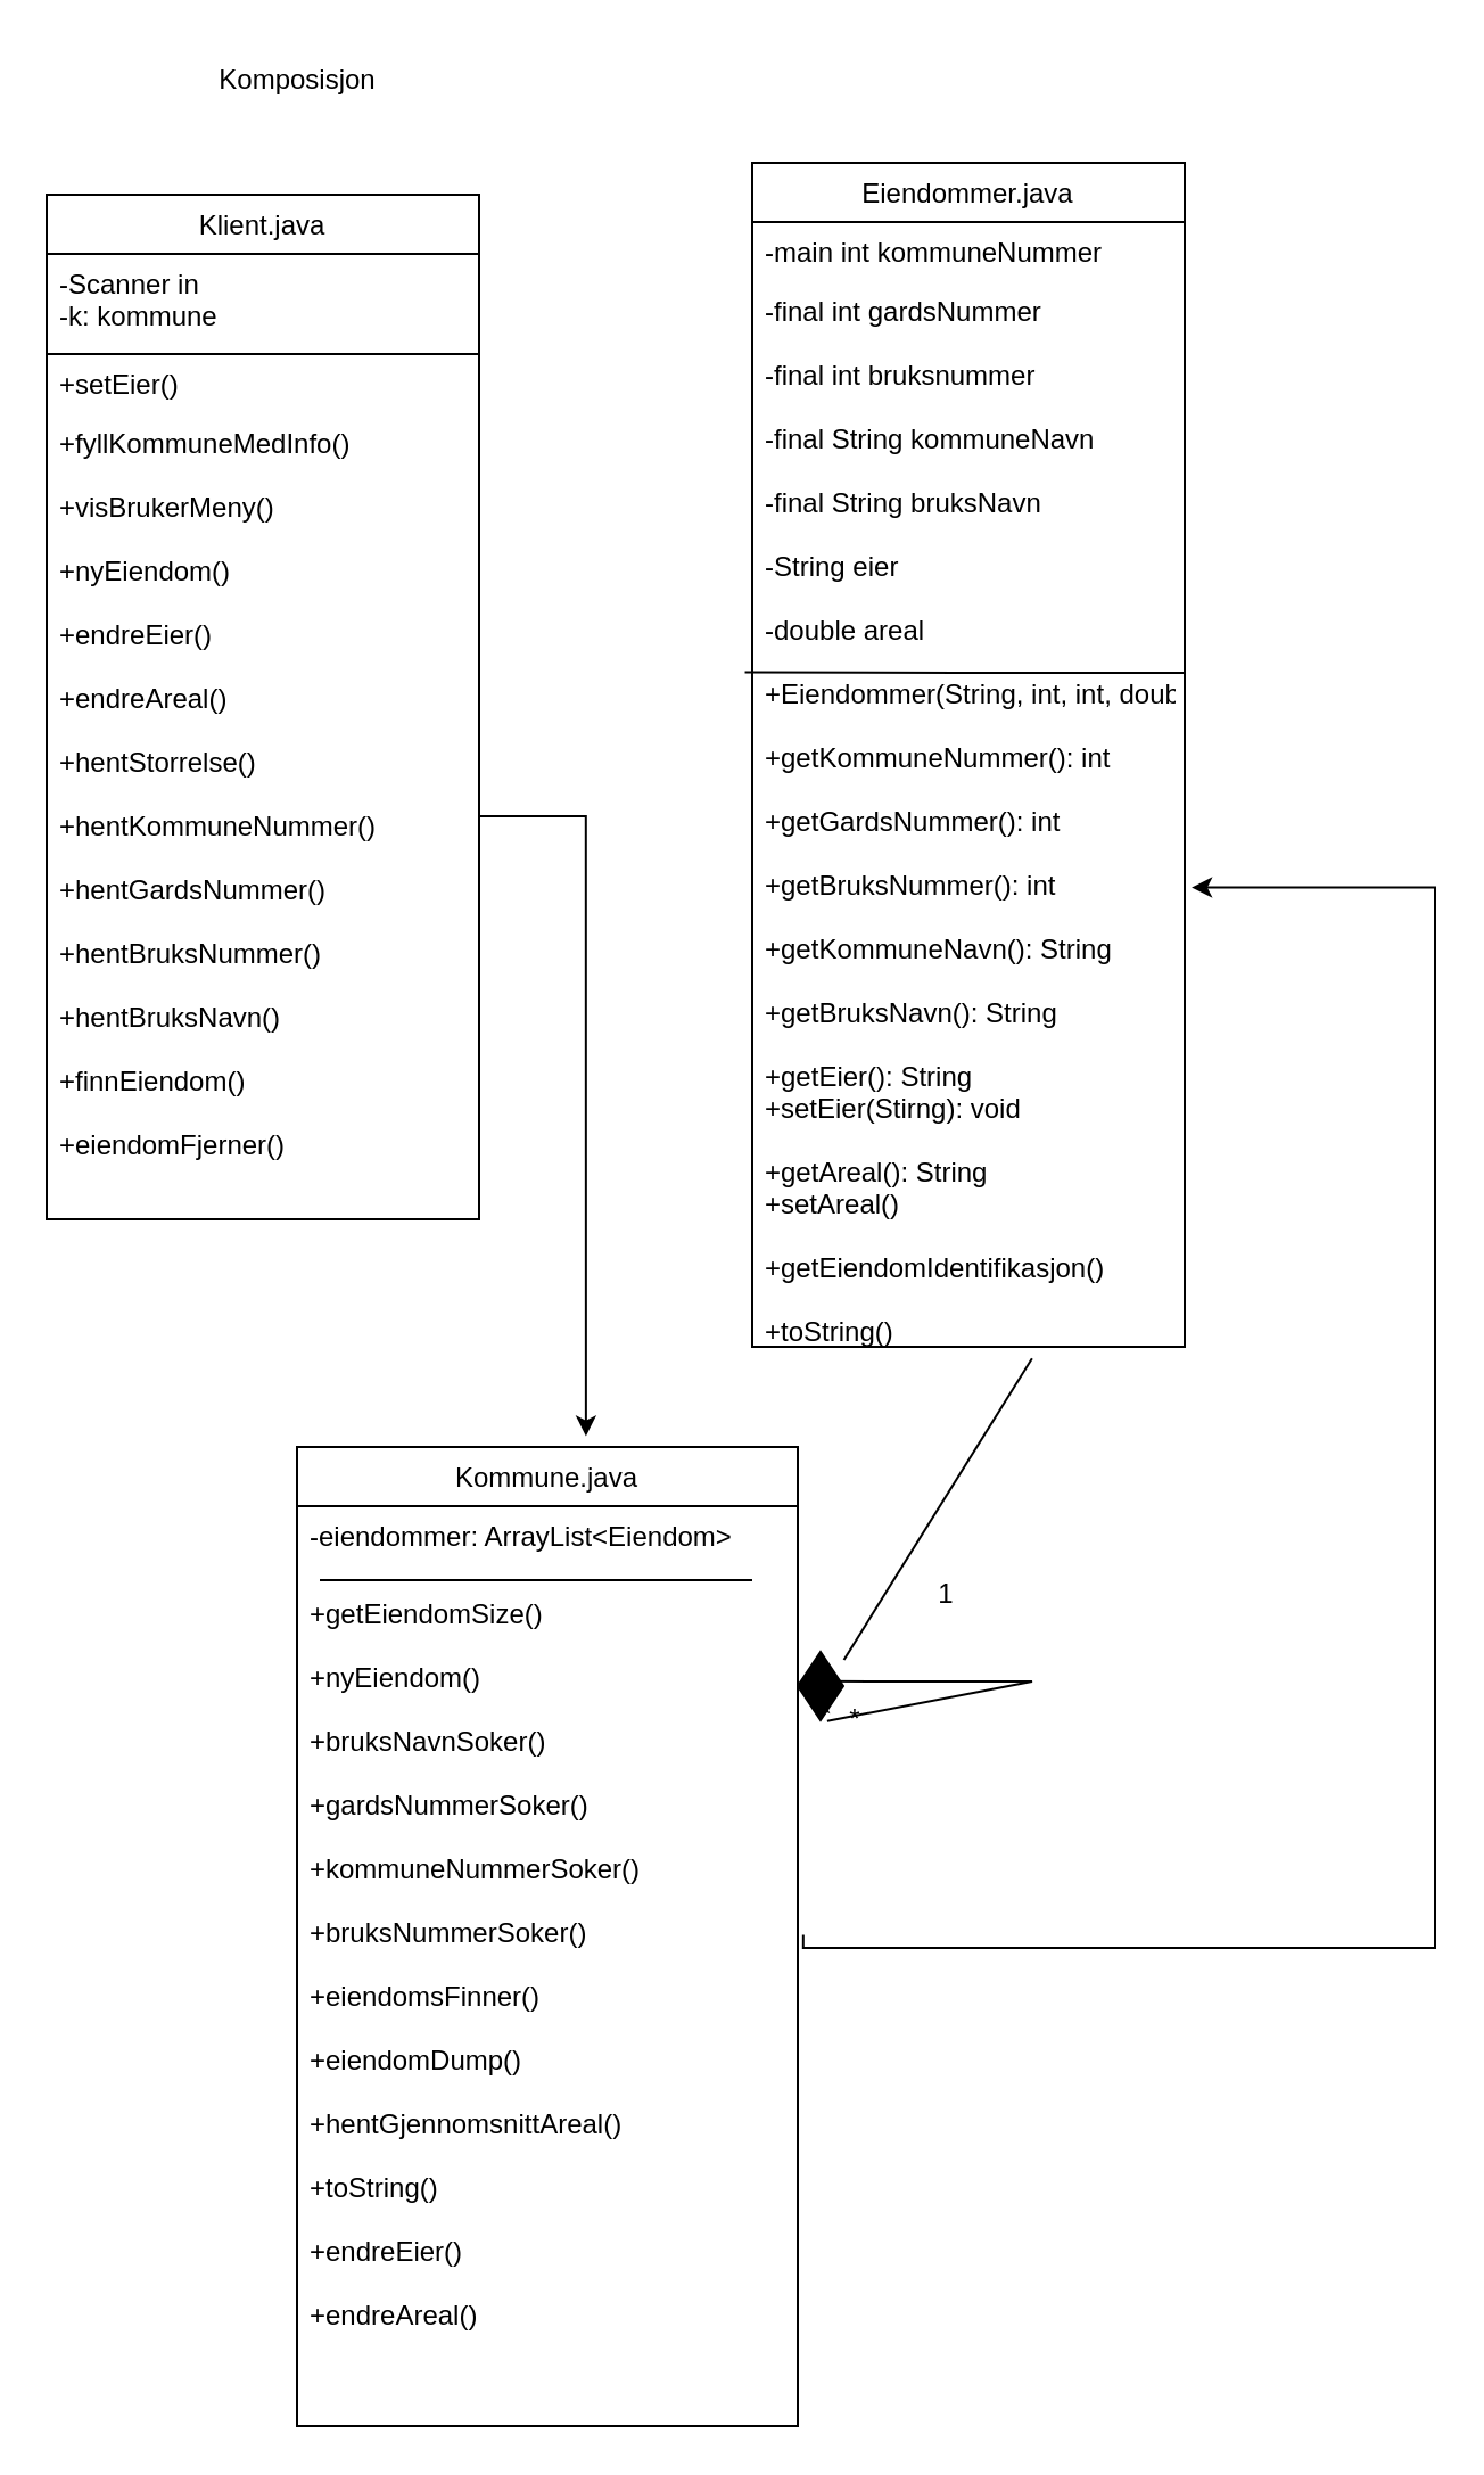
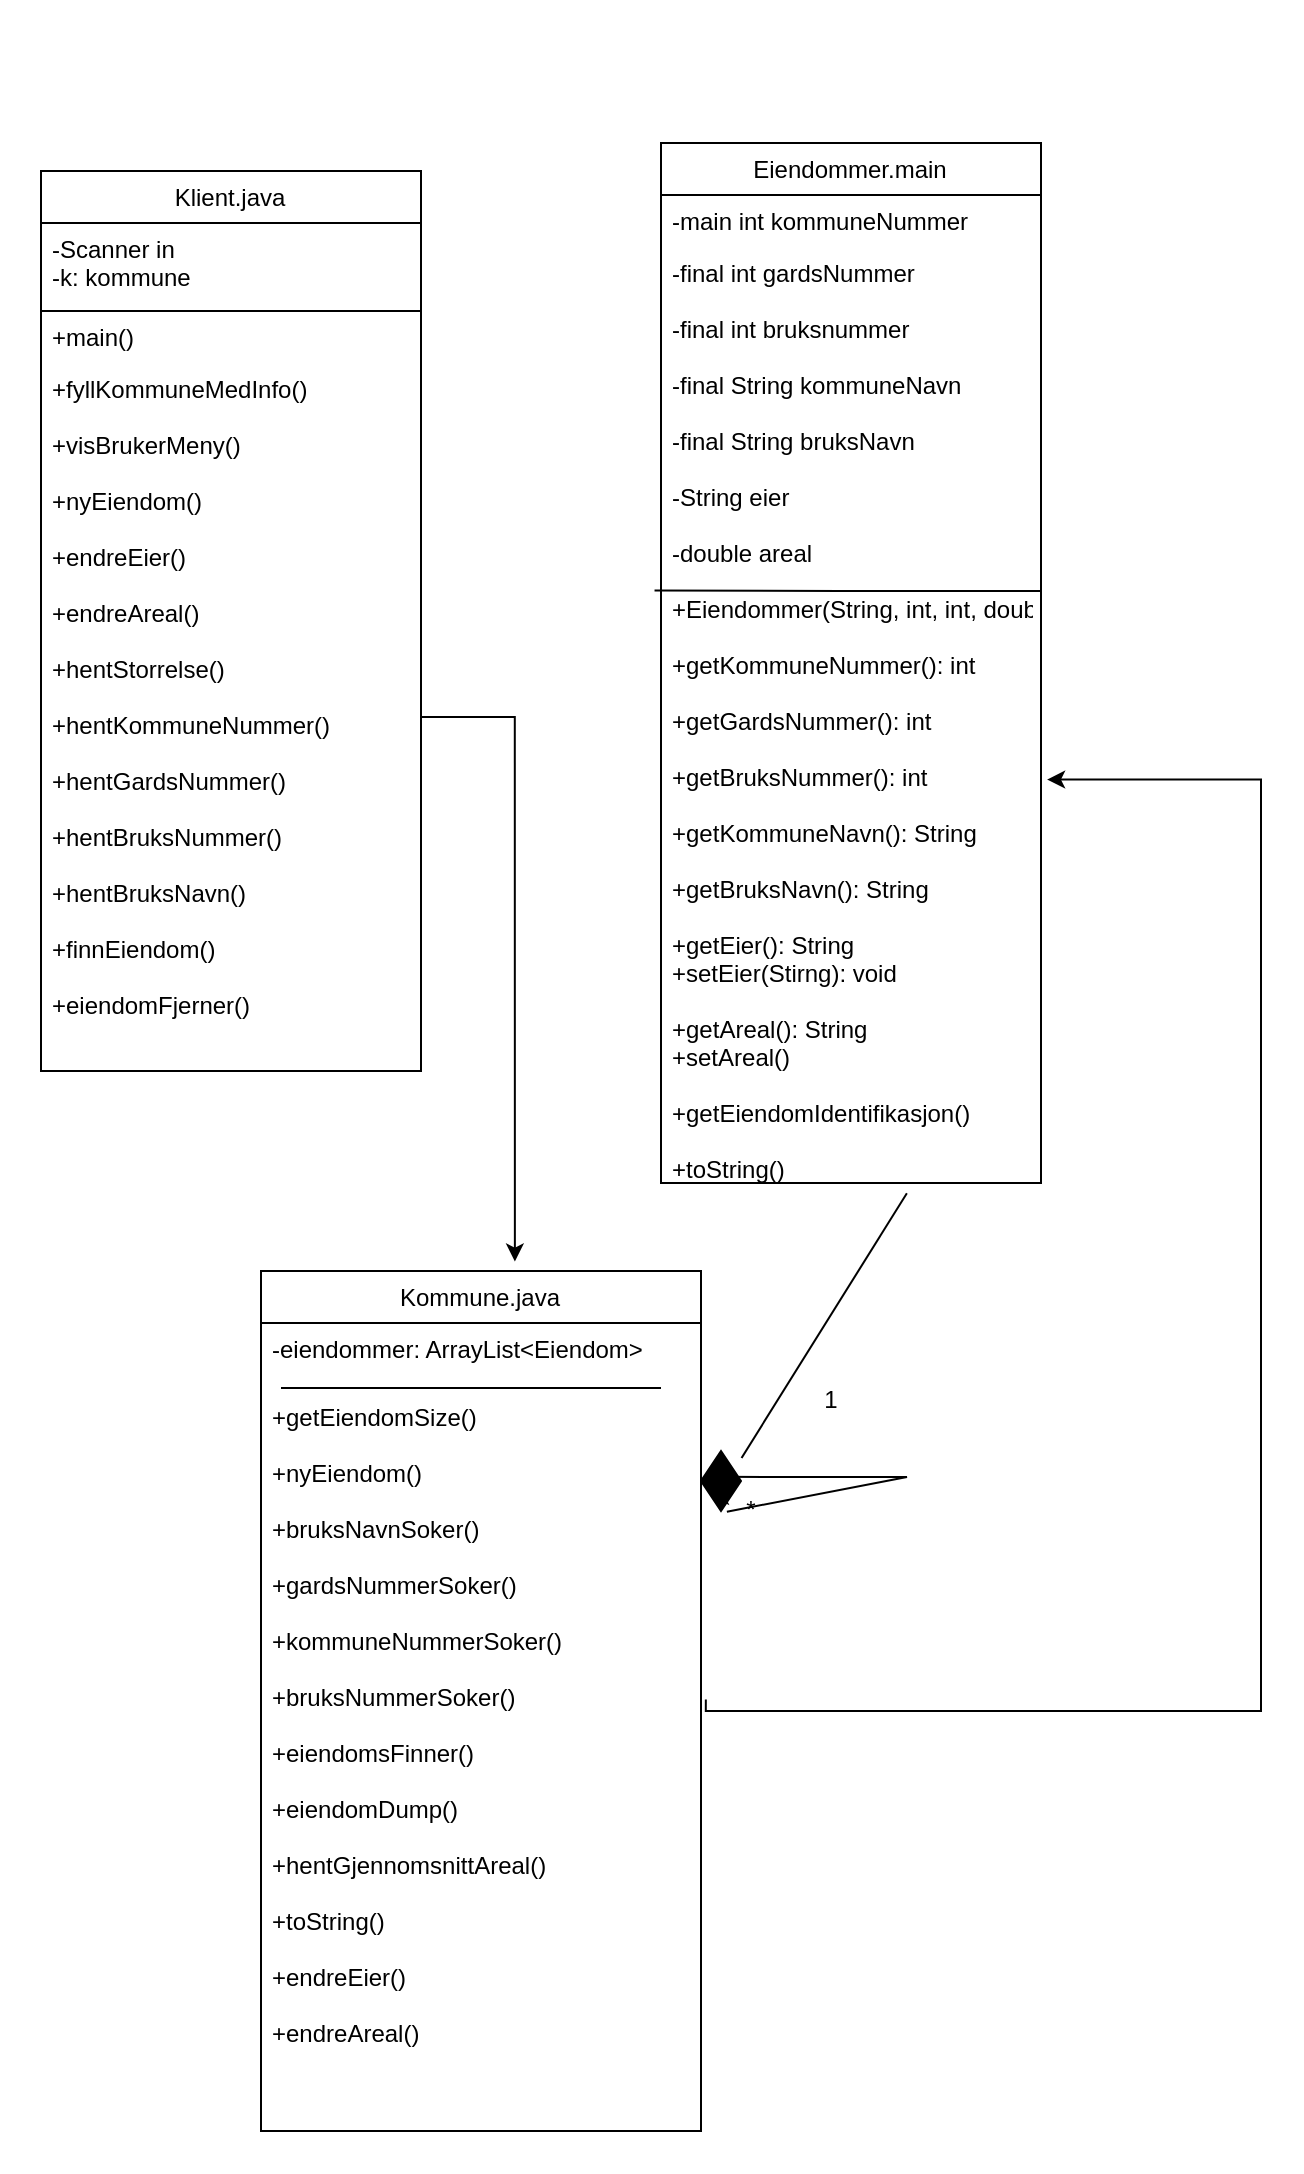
- <mxCell id="19" value="Komposisjon" style="text;html=1;align=center;verticalAlign=middle;resizable=0;points=[];autosize=1;strokeColor=none;fillColor=none;" vertex="1" parent="1"><mxGeometry x="85" y="20" width="90" height="30" as="geometry" /></mxCell>
- <mxCell id="7" value="Eiendommer.java" style="swimlane;fontStyle=0;childLayout=stackLayout;horizontal=1;startSize=26;fillColor=none;horizontalStack=0;resizeParent=1;resizeParentMax=0;resizeLast=0;collapsible=1;marginBottom=0;" vertex="1" parent="1"><mxGeometry x="330" y="71" width="190" height="520" as="geometry" /></mxCell>
+ <mxCell id="7" value="Eiendommer.main" style="swimlane;fontStyle=0;childLayout=stackLayout;horizontal=1;startSize=26;fillColor=none;horizontalStack=0;resizeParent=1;resizeParentMax=0;resizeLast=0;collapsible=1;marginBottom=0;" vertex="1" parent="1"><mxGeometry x="330" y="71" width="190" height="520" as="geometry" /></mxCell>
- <mxCell id="4" value="+setEier()" style="text;strokeColor=none;fillColor=none;align=left;verticalAlign=top;spacingLeft=4;spacingRight=4;overflow=hidden;rotatable=0;points=[[0,0.5],[1,0.5]];portConstraint=eastwest;" vertex="1" parent="2"><mxGeometry y="70" width="190" height="26" as="geometry" /></mxCell>
+ <mxCell id="4" value="+main()" style="text;strokeColor=none;fillColor=none;align=left;verticalAlign=top;spacingLeft=4;spacingRight=4;overflow=hidden;rotatable=0;points=[[0,0.5],[1,0.5]];portConstraint=eastwest;" vertex="1" parent="2"><mxGeometry y="70" width="190" height="26" as="geometry" /></mxCell>
